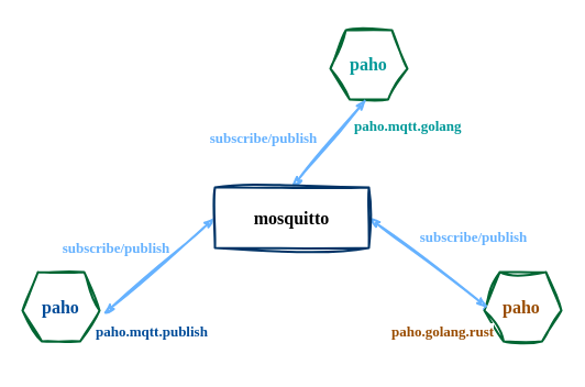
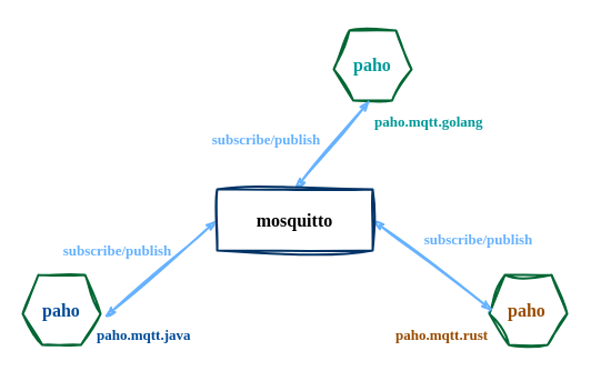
- <mxCell id="10" value="&lt;span style=&quot;font-size: 13px; font-style: normal; font-variant-ligatures: normal; font-variant-caps: normal; letter-spacing: normal; orphans: 2; text-align: center; text-indent: 0px; text-transform: none; widows: 2; word-spacing: 0px; -webkit-text-stroke-width: 0px; background-color: rgb(255, 255, 255); text-decoration-thickness: initial; text-decoration-style: initial; text-decoration-color: initial; float: none; display: inline !important;&quot;&gt;&lt;font color=&quot;#009999&quot;&gt;paho.mqtt.golang&lt;/font&gt;&lt;/span&gt;" style="text;whiteSpace=wrap;html=1;fontFamily=Architects Daughter;fontSource=https%3A%2F%2Ffonts.googleapis.com%2Fcss%3Ffamily%3DArchitects%2BDaughter;fontSize=13;fontStyle=1;strokeWidth=2;sketch=1;curveFitting=1;jiggle=2;" vertex="1" parent="1"><mxGeometry x="320" y="100" width="140" height="40" as="geometry" /></mxCell>
+ <mxCell id="10" value="&lt;span style=&quot;font-size: 13px; font-style: normal; font-variant-ligatures: normal; font-variant-caps: normal; letter-spacing: normal; orphans: 2; text-align: center; text-indent: 0px; text-transform: none; widows: 2; word-spacing: 0px; -webkit-text-stroke-width: 0px; background-color: rgb(255, 255, 255); text-decoration-thickness: initial; text-decoration-style: initial; text-decoration-color: initial; float: none; display: inline !important;&quot;&gt;&lt;font color=&quot;#009999&quot;&gt;paho.mqtt.golang&lt;/font&gt;&lt;/span&gt;" style="text;whiteSpace=wrap;html=1;fontFamily=Architects Daughter;fontSource=https%3A%2F%2Ffonts.googleapis.com%2Fcss%3Ffamily%3DArchitects%2BDaughter;fontSize=13;fontStyle=1;strokeWidth=2;sketch=1;curveFitting=1;jiggle=2;" vertex="1" parent="1"><mxGeometry x="335" y="95" width="140" height="40" as="geometry" /></mxCell>
- <mxCell id="14" value="&lt;span style=&quot;color: rgb(0, 76, 153); font-family: &amp;quot;Architects Daughter&amp;quot;; font-size: 13px; font-style: normal; font-variant-ligatures: normal; font-variant-caps: normal; font-weight: 700; letter-spacing: normal; orphans: 2; text-align: center; text-indent: 0px; text-transform: none; widows: 2; word-spacing: 0px; -webkit-text-stroke-width: 0px; background-color: rgb(255, 255, 255); text-decoration-thickness: initial; text-decoration-style: initial; text-decoration-color: initial; float: none; display: inline !important;&quot;&gt;paho.mqtt.publish&lt;/span&gt;" style="text;whiteSpace=wrap;html=1;fontSize=20;fontFamily=Architects Daughter;" vertex="1" parent="1"><mxGeometry x="85" y="280" width="110" height="50" as="geometry" /></mxCell>
+ <mxCell id="14" value="&lt;span style=&quot;color: rgb(0, 76, 153); font-family: &amp;quot;Architects Daughter&amp;quot;; font-size: 13px; font-style: normal; font-variant-ligatures: normal; font-variant-caps: normal; font-weight: 700; letter-spacing: normal; orphans: 2; text-align: center; text-indent: 0px; text-transform: none; widows: 2; word-spacing: 0px; -webkit-text-stroke-width: 0px; background-color: rgb(255, 255, 255); text-decoration-thickness: initial; text-decoration-style: initial; text-decoration-color: initial; float: none; display: inline !important;&quot;&gt;paho.mqtt.java&lt;/span&gt;" style="text;whiteSpace=wrap;html=1;fontSize=20;fontFamily=Architects Daughter;" vertex="1" parent="1"><mxGeometry x="85" y="280" width="110" height="50" as="geometry" /></mxCell>
- <mxCell id="15" value="&lt;span style=&quot;color: rgb(153, 76, 0); font-family: &amp;quot;Architects Daughter&amp;quot;; font-size: 13px; font-style: normal; font-variant-ligatures: normal; font-variant-caps: normal; font-weight: 700; letter-spacing: normal; orphans: 2; text-align: center; text-indent: 0px; text-transform: none; widows: 2; word-spacing: 0px; -webkit-text-stroke-width: 0px; background-color: rgb(255, 255, 255); text-decoration-thickness: initial; text-decoration-style: initial; text-decoration-color: initial; float: none; display: inline !important;&quot;&gt;paho.golang.rust&lt;/span&gt;" style="text;whiteSpace=wrap;html=1;fontSize=20;fontFamily=Architects Daughter;" vertex="1" parent="1"><mxGeometry x="354" y="280" width="120" height="50" as="geometry" /></mxCell>
+ <mxCell id="15" value="&lt;span style=&quot;color: rgb(153, 76, 0); font-family: &amp;quot;Architects Daughter&amp;quot;; font-size: 13px; font-style: normal; font-variant-ligatures: normal; font-variant-caps: normal; font-weight: 700; letter-spacing: normal; orphans: 2; text-align: center; text-indent: 0px; text-transform: none; widows: 2; word-spacing: 0px; -webkit-text-stroke-width: 0px; background-color: rgb(255, 255, 255); text-decoration-thickness: initial; text-decoration-style: initial; text-decoration-color: initial; float: none; display: inline !important;&quot;&gt;paho.mqtt.rust&lt;/span&gt;" style="text;whiteSpace=wrap;html=1;fontSize=20;fontFamily=Architects Daughter;" vertex="1" parent="1"><mxGeometry x="354" y="280" width="120" height="50" as="geometry" /></mxCell>
